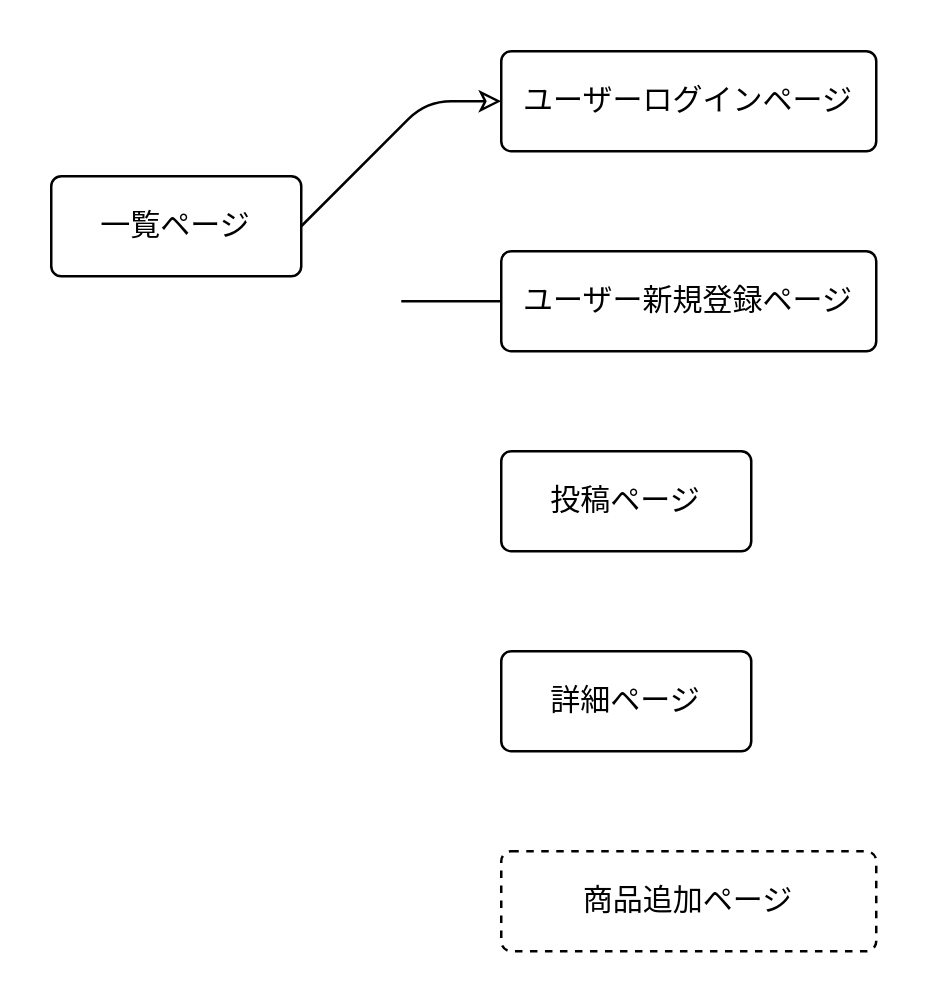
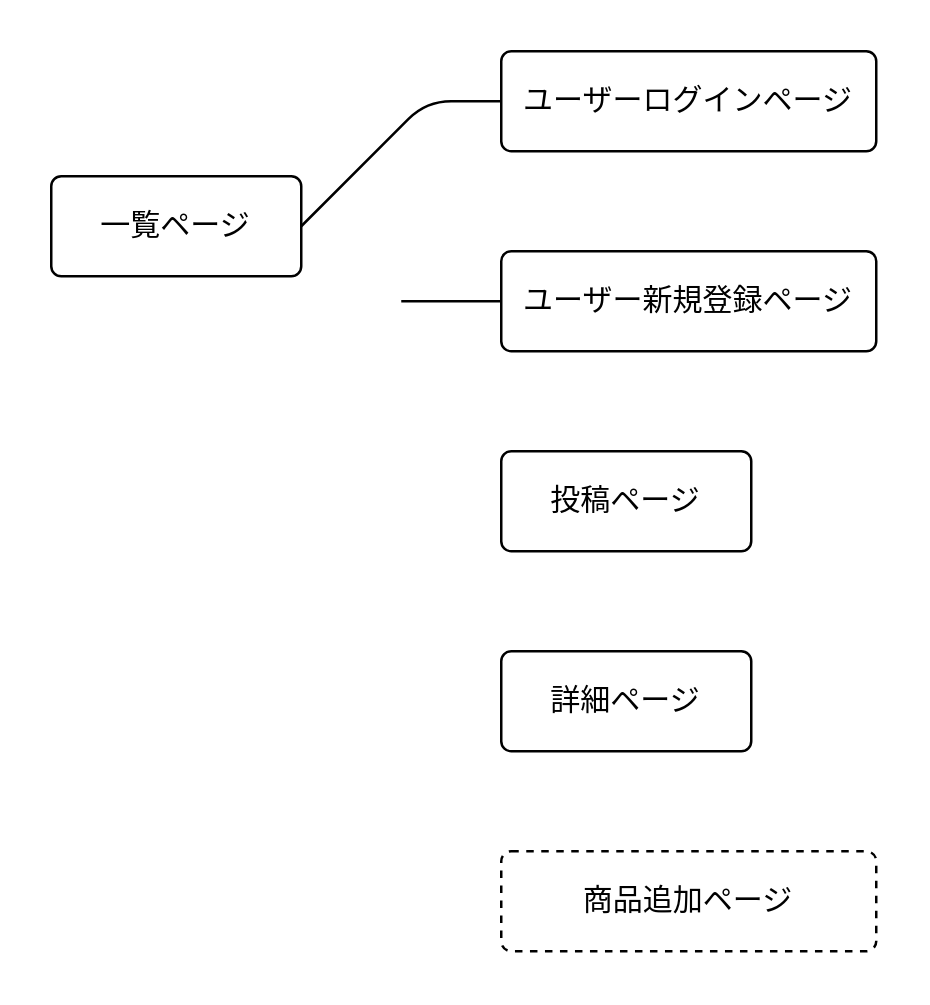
- <mxCell id="2" style="edgeStyle=none;html=1;exitX=1;exitY=0.5;exitDx=0;exitDy=0;entryX=0;entryY=0.5;entryDx=0;entryDy=0;endArrow=classic;endFill=0;" edge="1" parent="1" source="3" target="4"><mxGeometry relative="1" as="geometry"><Array as="points"><mxPoint x="170" y="40" /></Array></mxGeometry></mxCell>
+ <mxCell id="2" style="edgeStyle=none;html=1;exitX=1;exitY=0.5;exitDx=0;exitDy=0;entryX=0;entryY=0.5;entryDx=0;entryDy=0;endArrow=none;endFill=0;" edge="1" parent="1" source="3" target="4"><mxGeometry relative="1" as="geometry"><Array as="points"><mxPoint x="170" y="40" /></Array></mxGeometry></mxCell>
